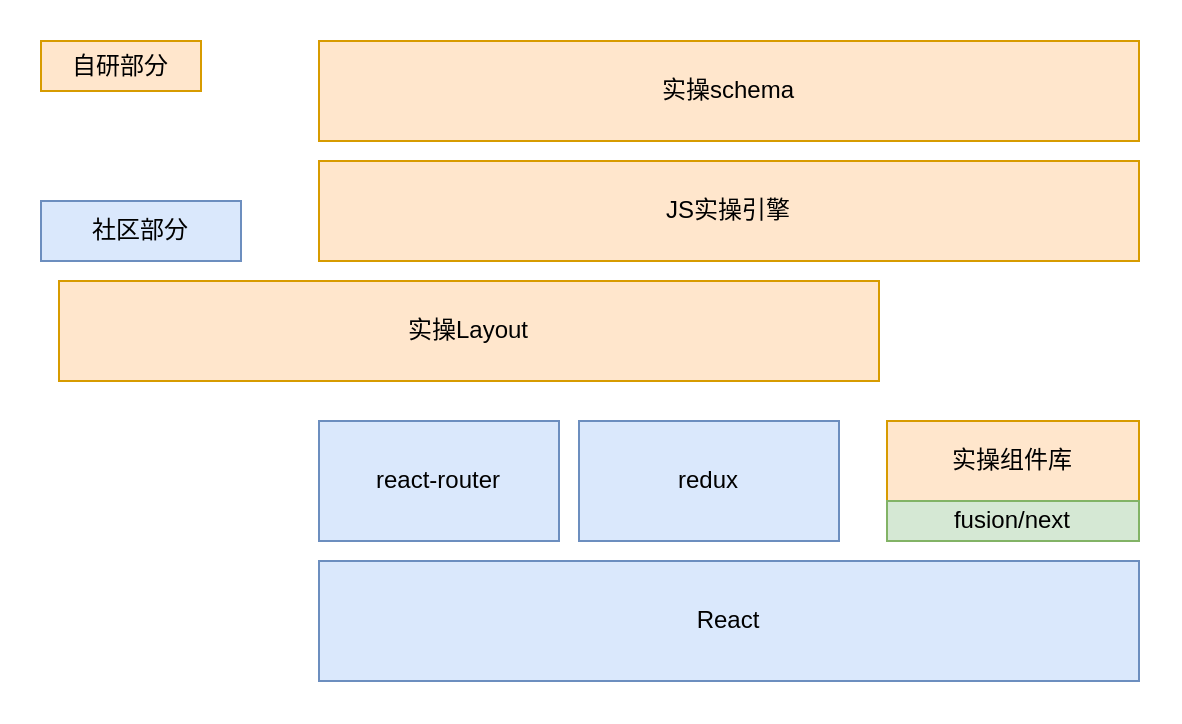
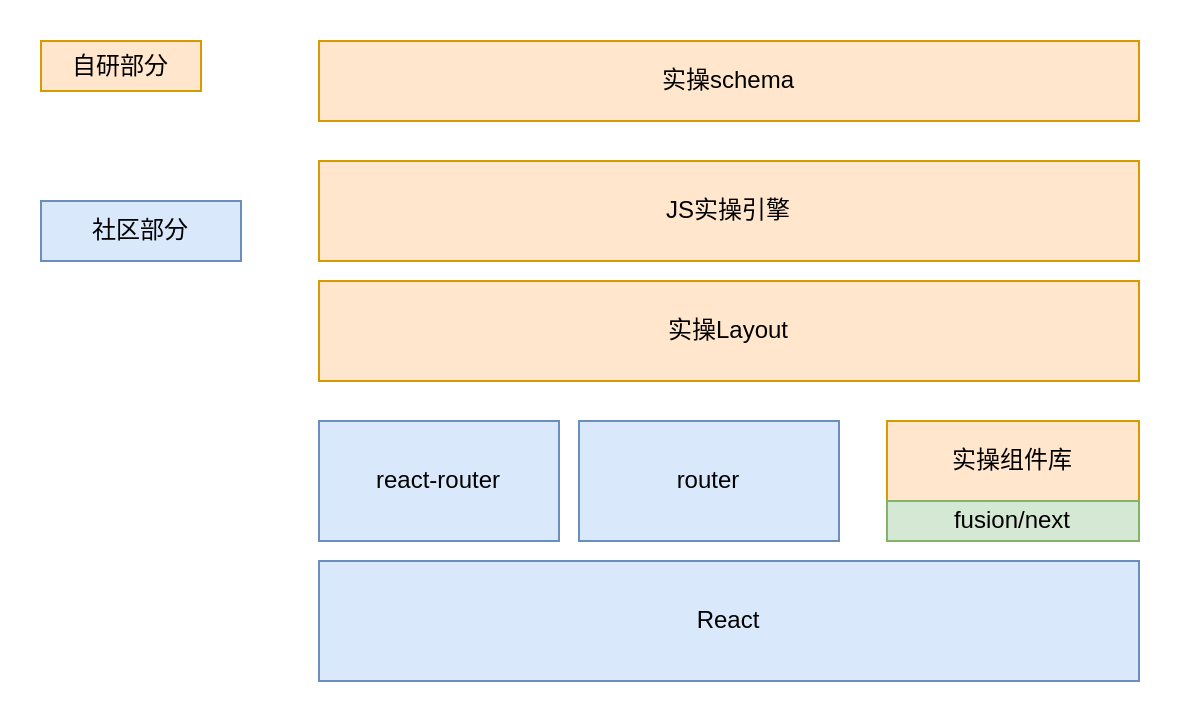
- <mxCell id="8" value="实操schema" style="rounded=0;whiteSpace=wrap;html=1;align=center;fillColor=#ffe6cc;strokeColor=#d79b00;" vertex="1" parent="1"><mxGeometry x="159" y="20" width="410" height="50" as="geometry" /></mxCell>
+ <mxCell id="8" value="实操schema" style="rounded=0;whiteSpace=wrap;html=1;align=center;fillColor=#ffe6cc;strokeColor=#d79b00;" vertex="1" parent="1"><mxGeometry x="159" y="20" width="410" height="40" as="geometry" /></mxCell>
- <mxCell id="7" value="实操Layout" style="rounded=0;whiteSpace=wrap;html=1;align=center;fillColor=#ffe6cc;strokeColor=#d79b00;" vertex="1" parent="1"><mxGeometry x="29" y="140" width="410" height="50" as="geometry" /></mxCell>
+ <mxCell id="7" value="实操Layout" style="rounded=0;whiteSpace=wrap;html=1;align=center;fillColor=#ffe6cc;strokeColor=#d79b00;" vertex="1" parent="1"><mxGeometry x="159" y="140" width="410" height="50" as="geometry" /></mxCell>
- <mxCell id="4" value="redux" style="rounded=0;whiteSpace=wrap;html=1;fillColor=#dae8fc;strokeColor=#6c8ebf;" vertex="1" parent="1"><mxGeometry x="289" y="210" width="130" height="60" as="geometry" /></mxCell>
+ <mxCell id="4" value="router" style="rounded=0;whiteSpace=wrap;html=1;fillColor=#dae8fc;strokeColor=#6c8ebf;" vertex="1" parent="1"><mxGeometry x="289" y="210" width="130" height="60" as="geometry" /></mxCell>
